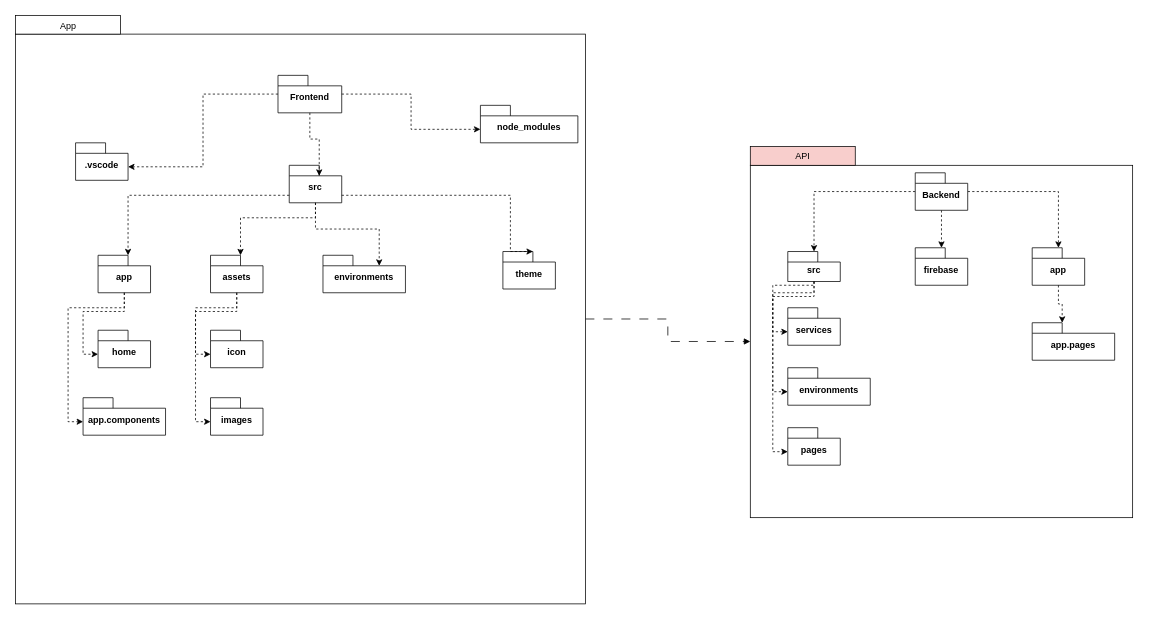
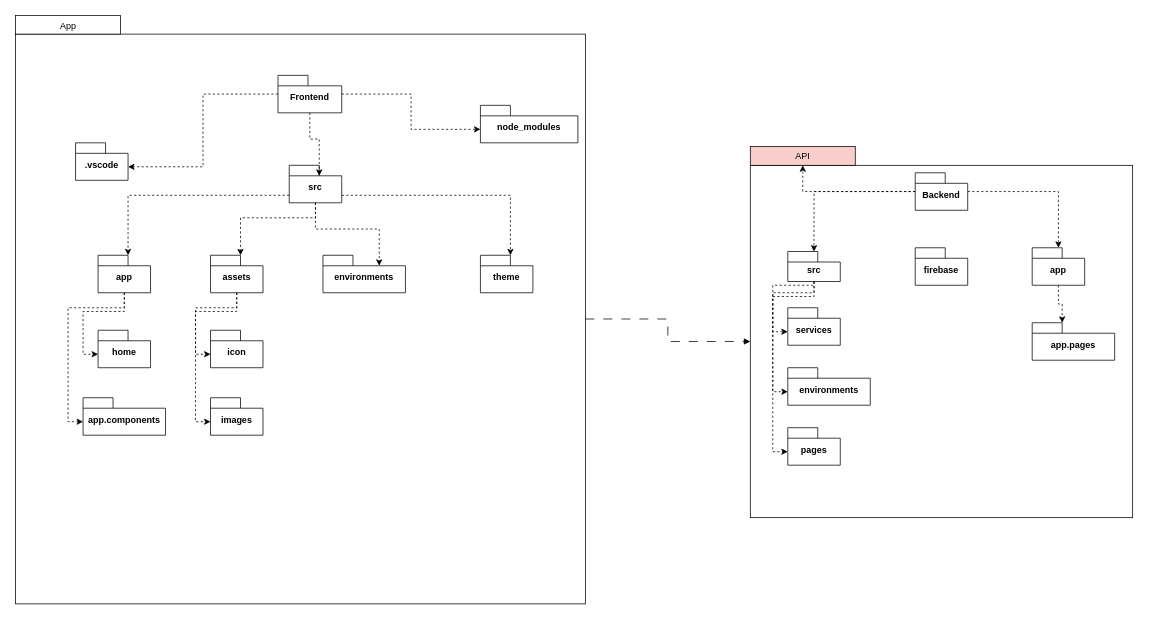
- <mxCell id="32" style="edgeStyle=orthogonalEdgeStyle;rounded=0;orthogonalLoop=1;jettySize=auto;html=1;dashed=1;" edge="1" parent="1" source="34" target="35"><mxGeometry relative="1" as="geometry" /></mxCell>
+ <mxCell id="32" style="edgeStyle=orthogonalEdgeStyle;rounded=0;orthogonalLoop=1;jettySize=auto;html=1;dashed=1;" edge="1" parent="1" source="34" target="30"><mxGeometry relative="1" as="geometry" /></mxCell>
- <mxCell id="13" value="theme" style="shape=folder;fontStyle=1;spacingTop=10;tabWidth=40;tabHeight=14;tabPosition=left;html=1;whiteSpace=wrap;" vertex="1" parent="1"><mxGeometry x="670" y="335" width="70" height="50" as="geometry" /></mxCell>
+ <mxCell id="13" value="theme" style="shape=folder;fontStyle=1;spacingTop=10;tabWidth=40;tabHeight=14;tabPosition=left;html=1;whiteSpace=wrap;" vertex="1" parent="1"><mxGeometry x="640" y="340" width="70" height="50" as="geometry" /></mxCell>
